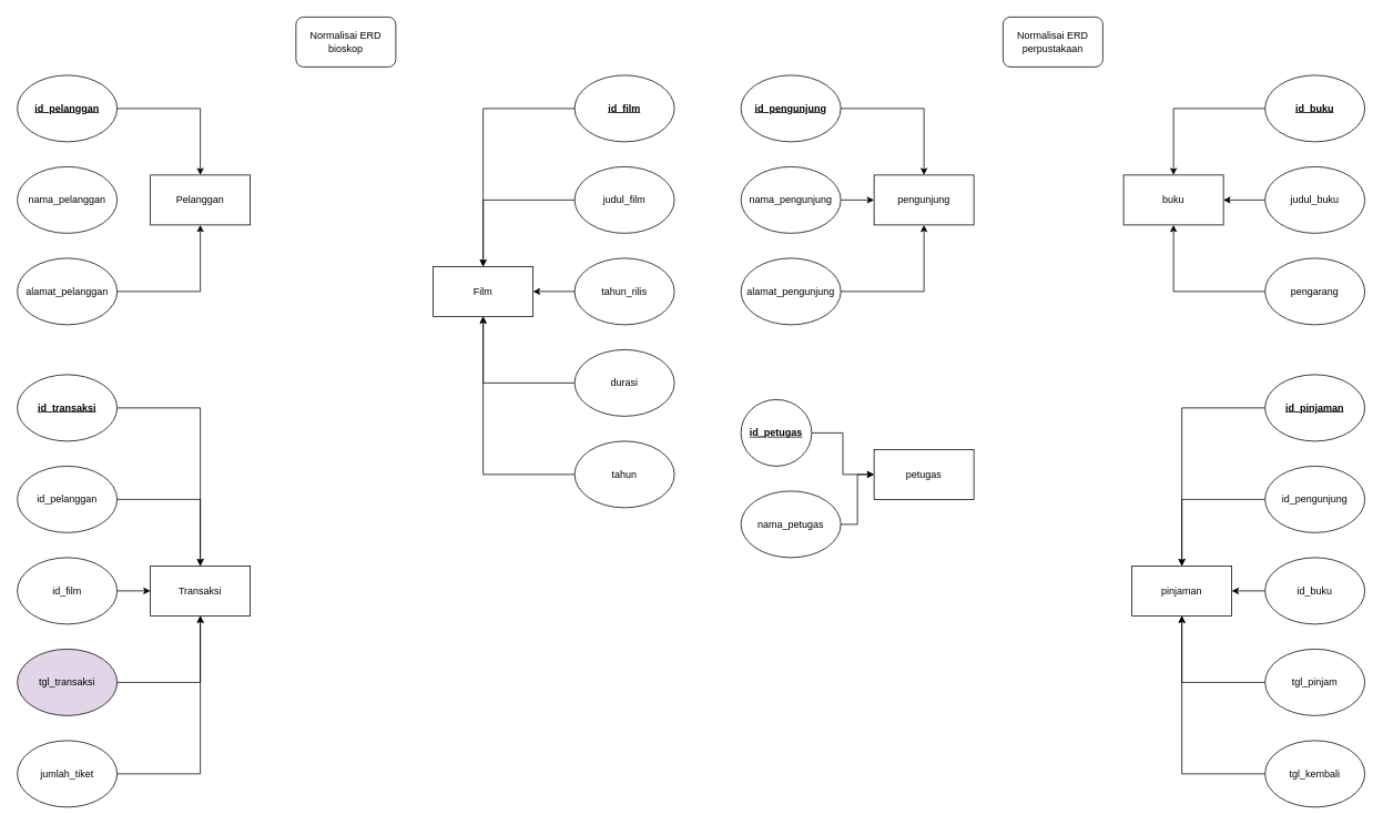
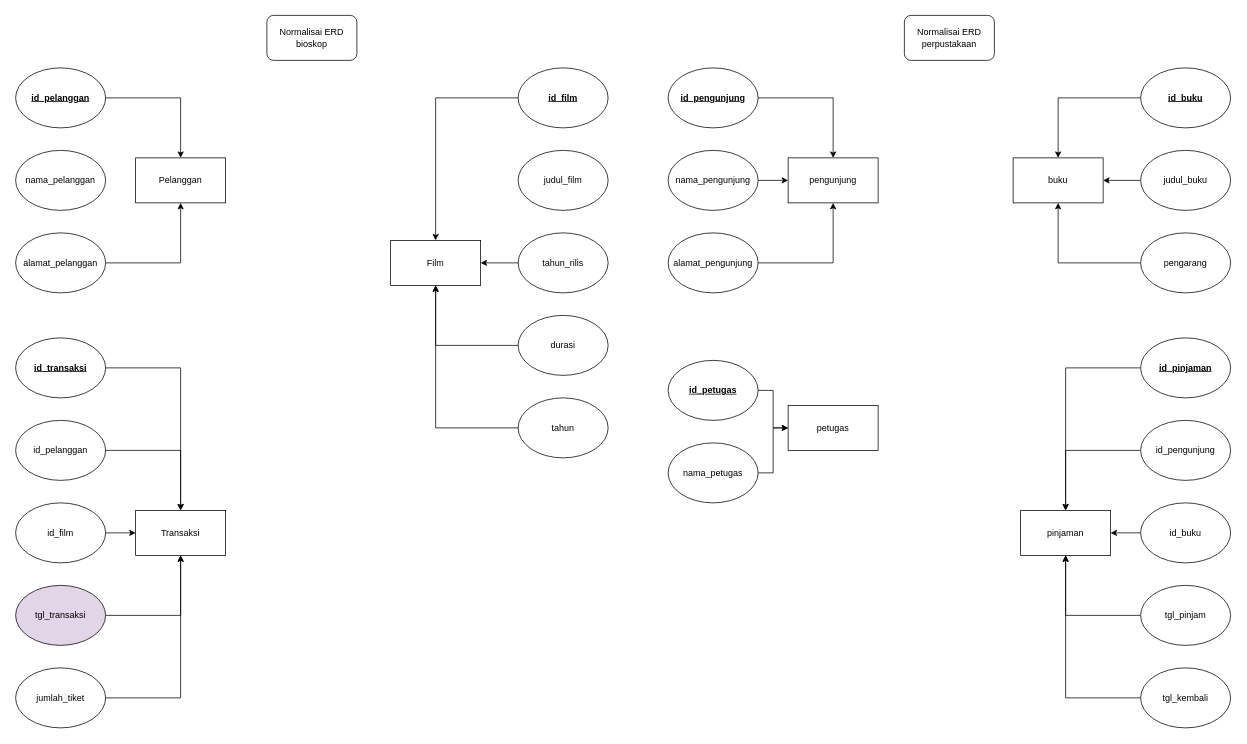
- <mxCell id="12" style="edgeStyle=orthogonalEdgeStyle;rounded=0;orthogonalLoop=1;jettySize=auto;html=1;" edge="1" parent="1" source="13" target="3"><mxGeometry relative="1" as="geometry" /></mxCell>
- <mxCell id="49" value="&lt;u&gt;id_petugas&lt;/u&gt;" style="ellipse;whiteSpace=wrap;html=1;fontStyle=1" vertex="1" parent="1"><mxGeometry x="890" y="480" width="85" height="80" as="geometry" /></mxCell>
+ <mxCell id="49" value="&lt;u&gt;id_petugas&lt;/u&gt;" style="ellipse;whiteSpace=wrap;html=1;fontStyle=1" vertex="1" parent="1"><mxGeometry x="890" y="480" width="120" height="80" as="geometry" /></mxCell>
